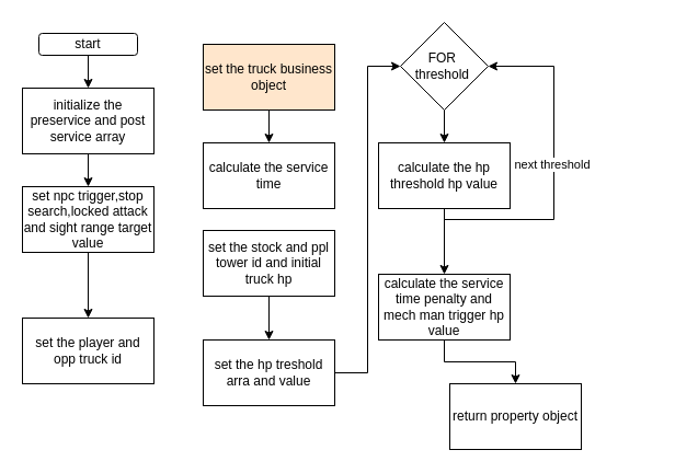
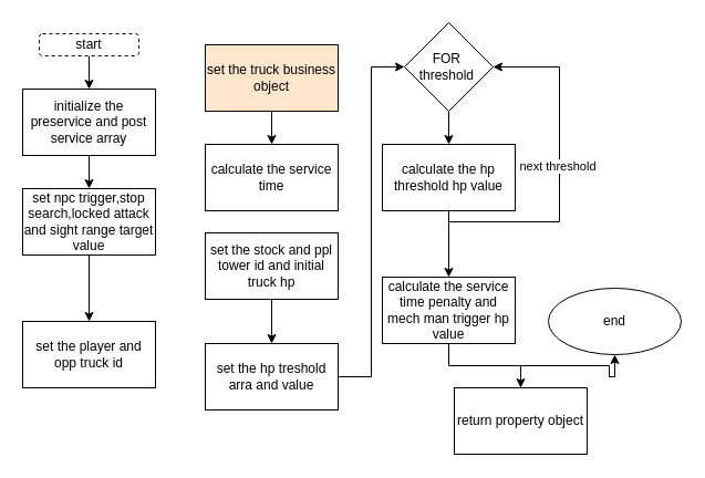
- <mxCell id="3" value="start" style="rounded=1;whiteSpace=wrap;html=1;" vertex="1" parent="1"><mxGeometry x="35" y="30" width="90" height="20" as="geometry" /></mxCell>
+ <mxCell id="3" value="start" style="rounded=1;whiteSpace=wrap;html=1;dashed=1;" vertex="1" parent="1"><mxGeometry x="35" y="30" width="90" height="20" as="geometry" /></mxCell>
+ <mxCell id="26" value="end" style="ellipse;whiteSpace=wrap;html=1;rounded=0;" vertex="1" parent="1"><mxGeometry x="495" y="260" width="120" height="60" as="geometry" /></mxCell>
+ <mxCell id="24" value="" style="edgeStyle=orthogonalEdgeStyle;rounded=0;orthogonalLoop=1;jettySize=auto;html=1;" edge="1" parent="1" source="25" target="26"><mxGeometry relative="1" as="geometry" /></mxCell>
